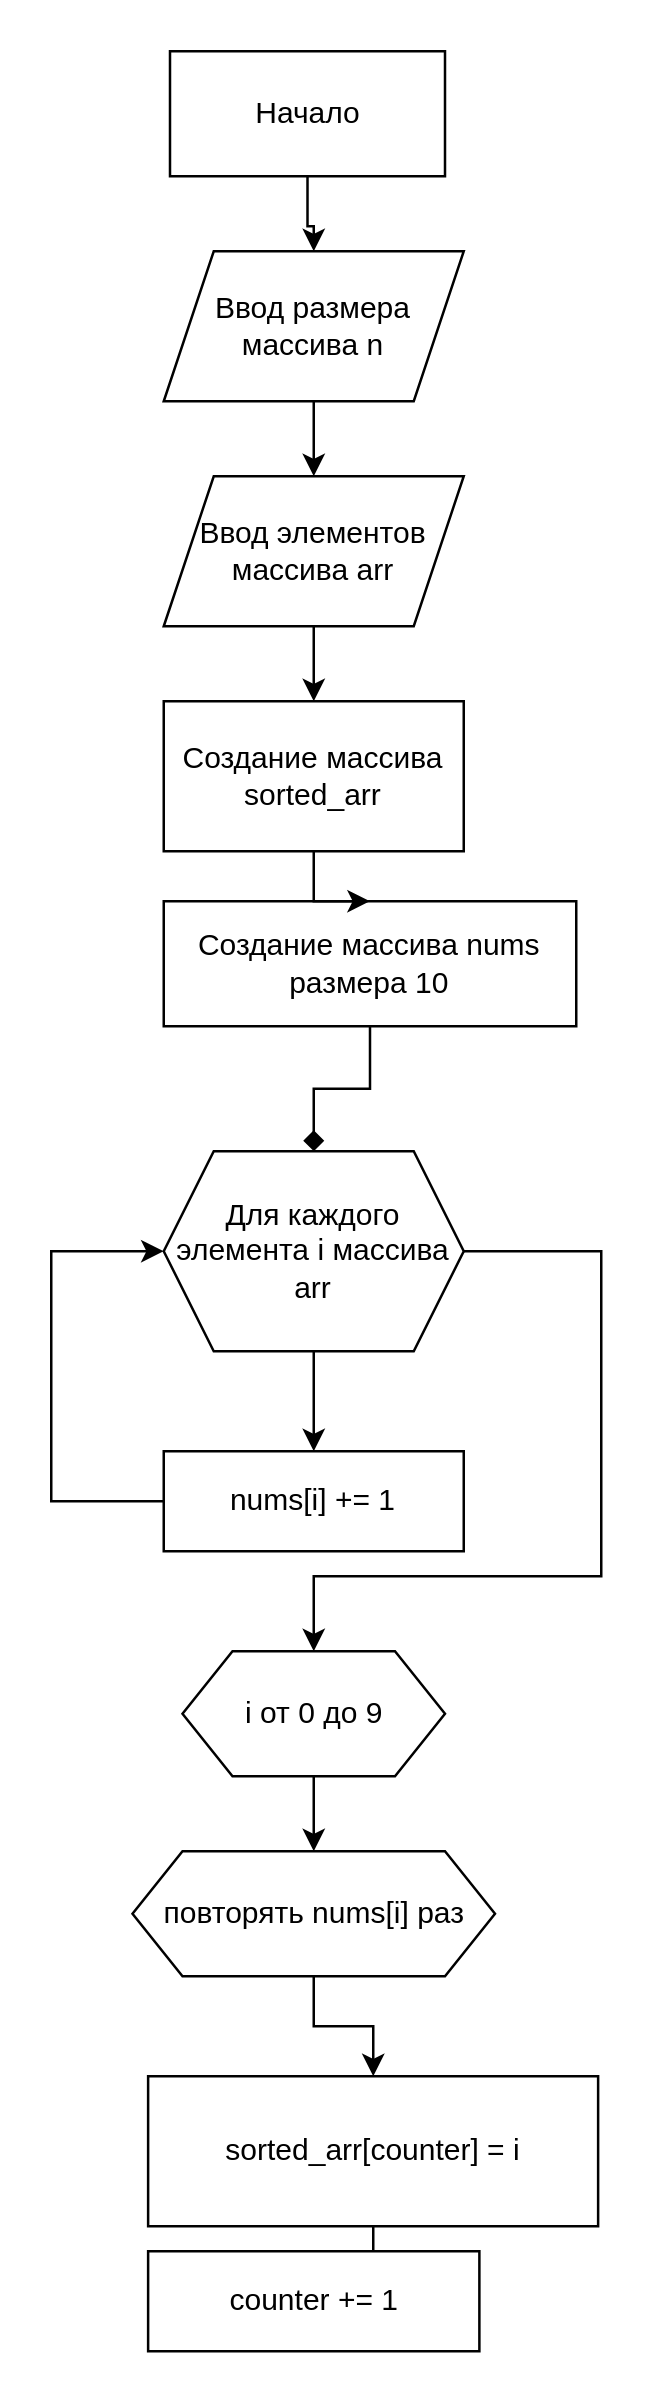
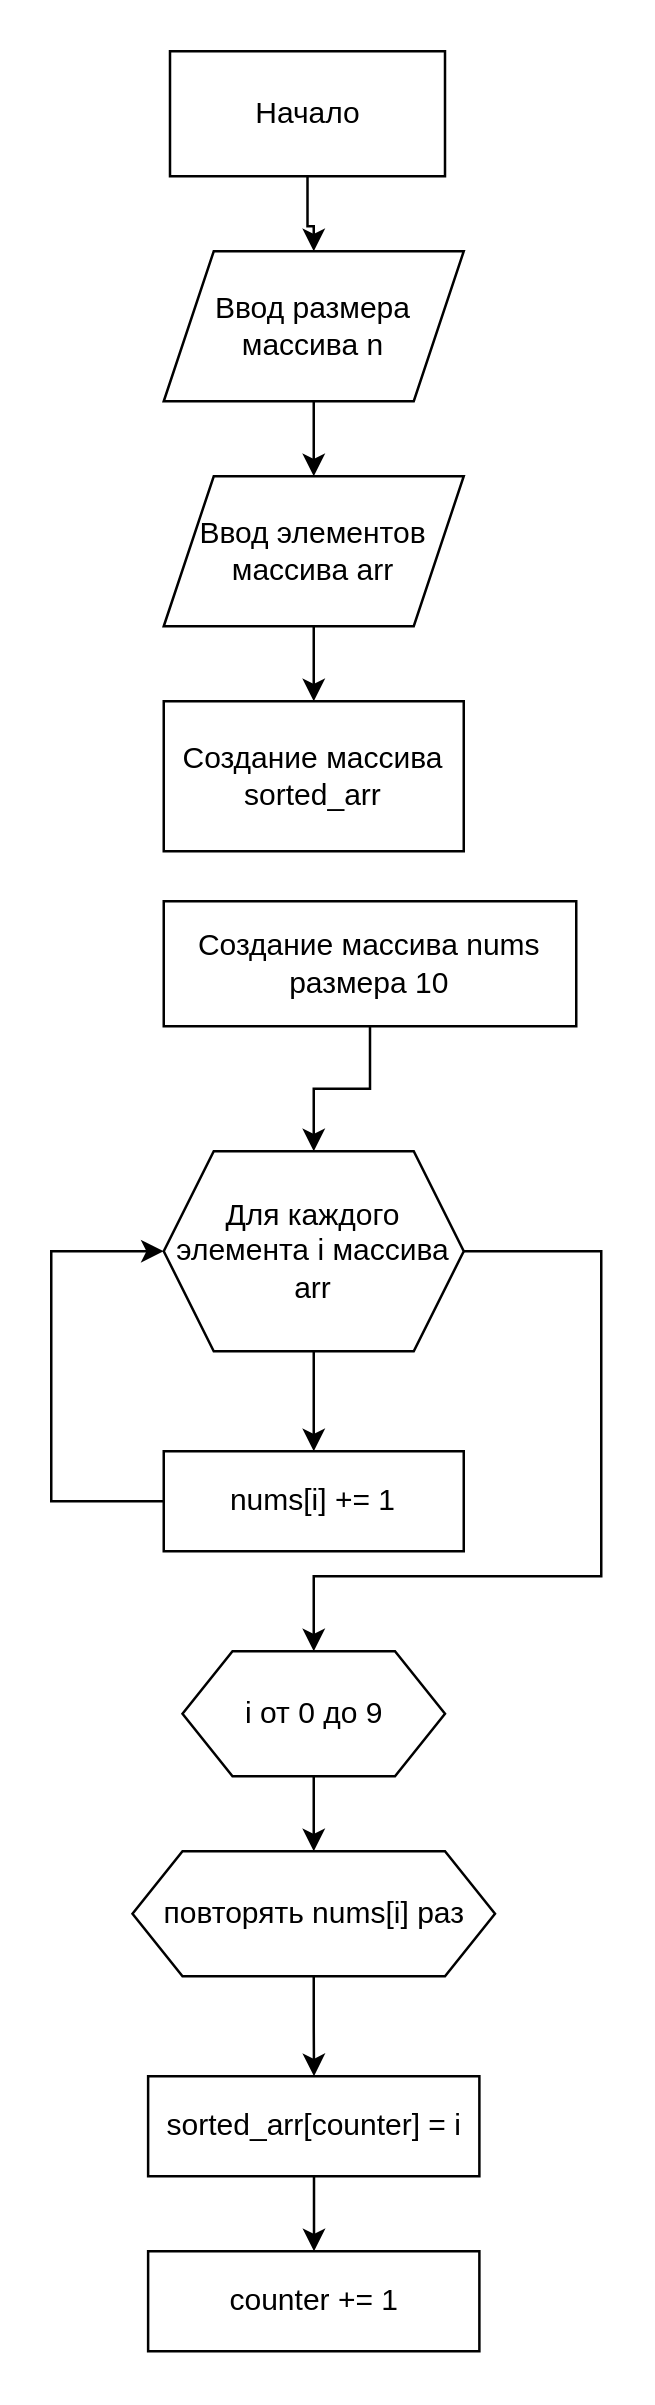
- <mxCell id="22" style="edgeStyle=orthogonalEdgeStyle;rounded=0;orthogonalLoop=1;jettySize=auto;html=1;" edge="1" parent="1" source="23" target="9"><mxGeometry relative="1" as="geometry" /></mxCell>
- <mxCell id="8" value="" style="edgeStyle=orthogonalEdgeStyle;rounded=0;orthogonalLoop=1;jettySize=auto;html=1;endArrow=diamond;" edge="1" parent="1" source="9" target="12"><mxGeometry relative="1" as="geometry" /></mxCell>
+ <mxCell id="8" value="" style="edgeStyle=orthogonalEdgeStyle;rounded=0;orthogonalLoop=1;jettySize=auto;html=1;" edge="1" parent="1" source="9" target="12"><mxGeometry relative="1" as="geometry" /></mxCell>
- <mxCell id="20" value="sorted_arr[counter] = i" style="whiteSpace=wrap;html=1;" vertex="1" parent="1"><mxGeometry x="58.75" y="830" width="180" height="60" as="geometry" /></mxCell>
+ <mxCell id="20" value="sorted_arr[counter] = i" style="whiteSpace=wrap;html=1;" vertex="1" parent="1"><mxGeometry x="58.75" y="830" width="132.5" height="40" as="geometry" /></mxCell>
